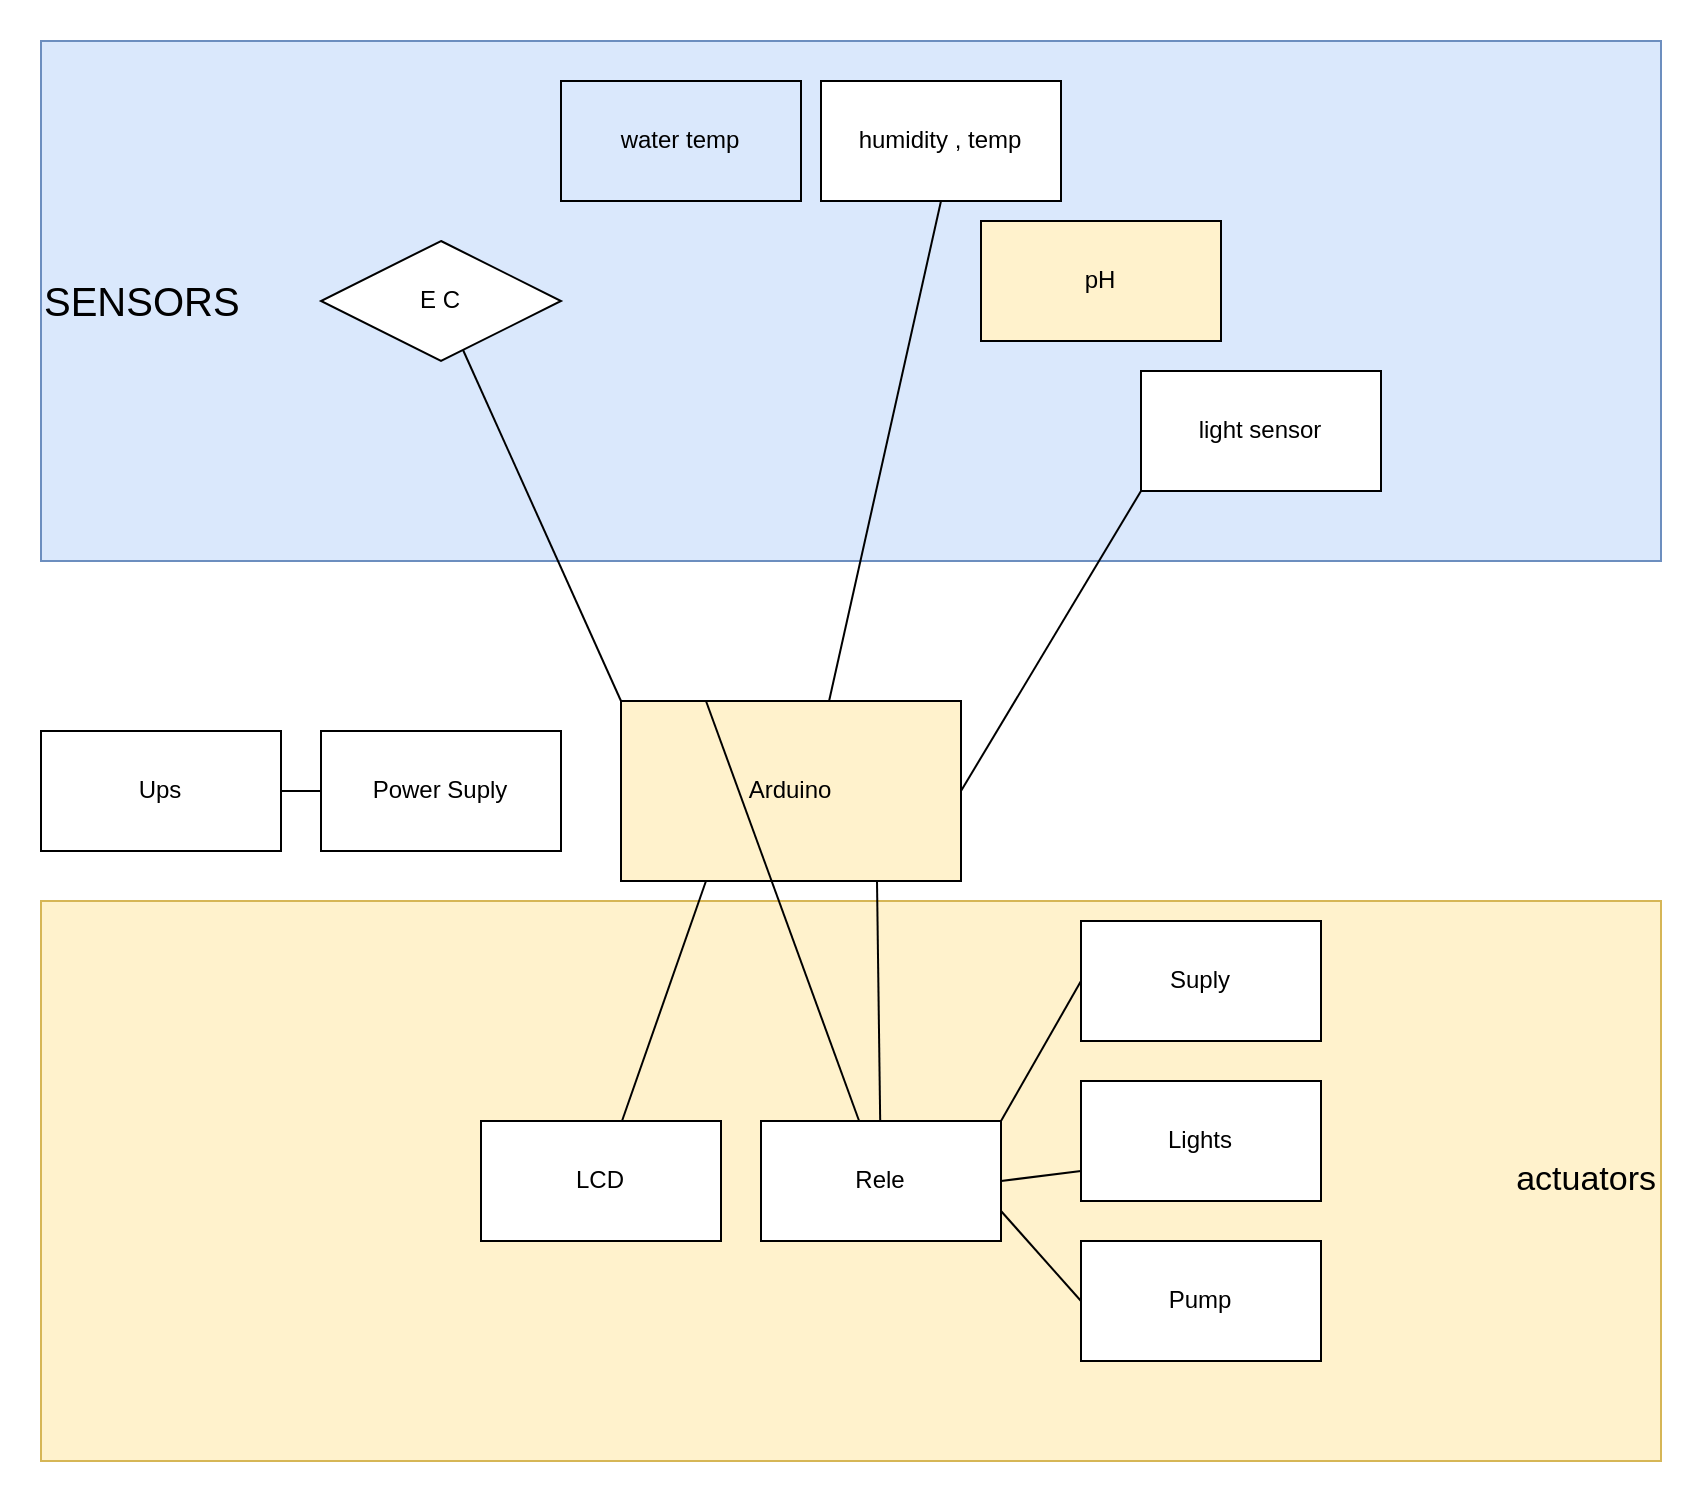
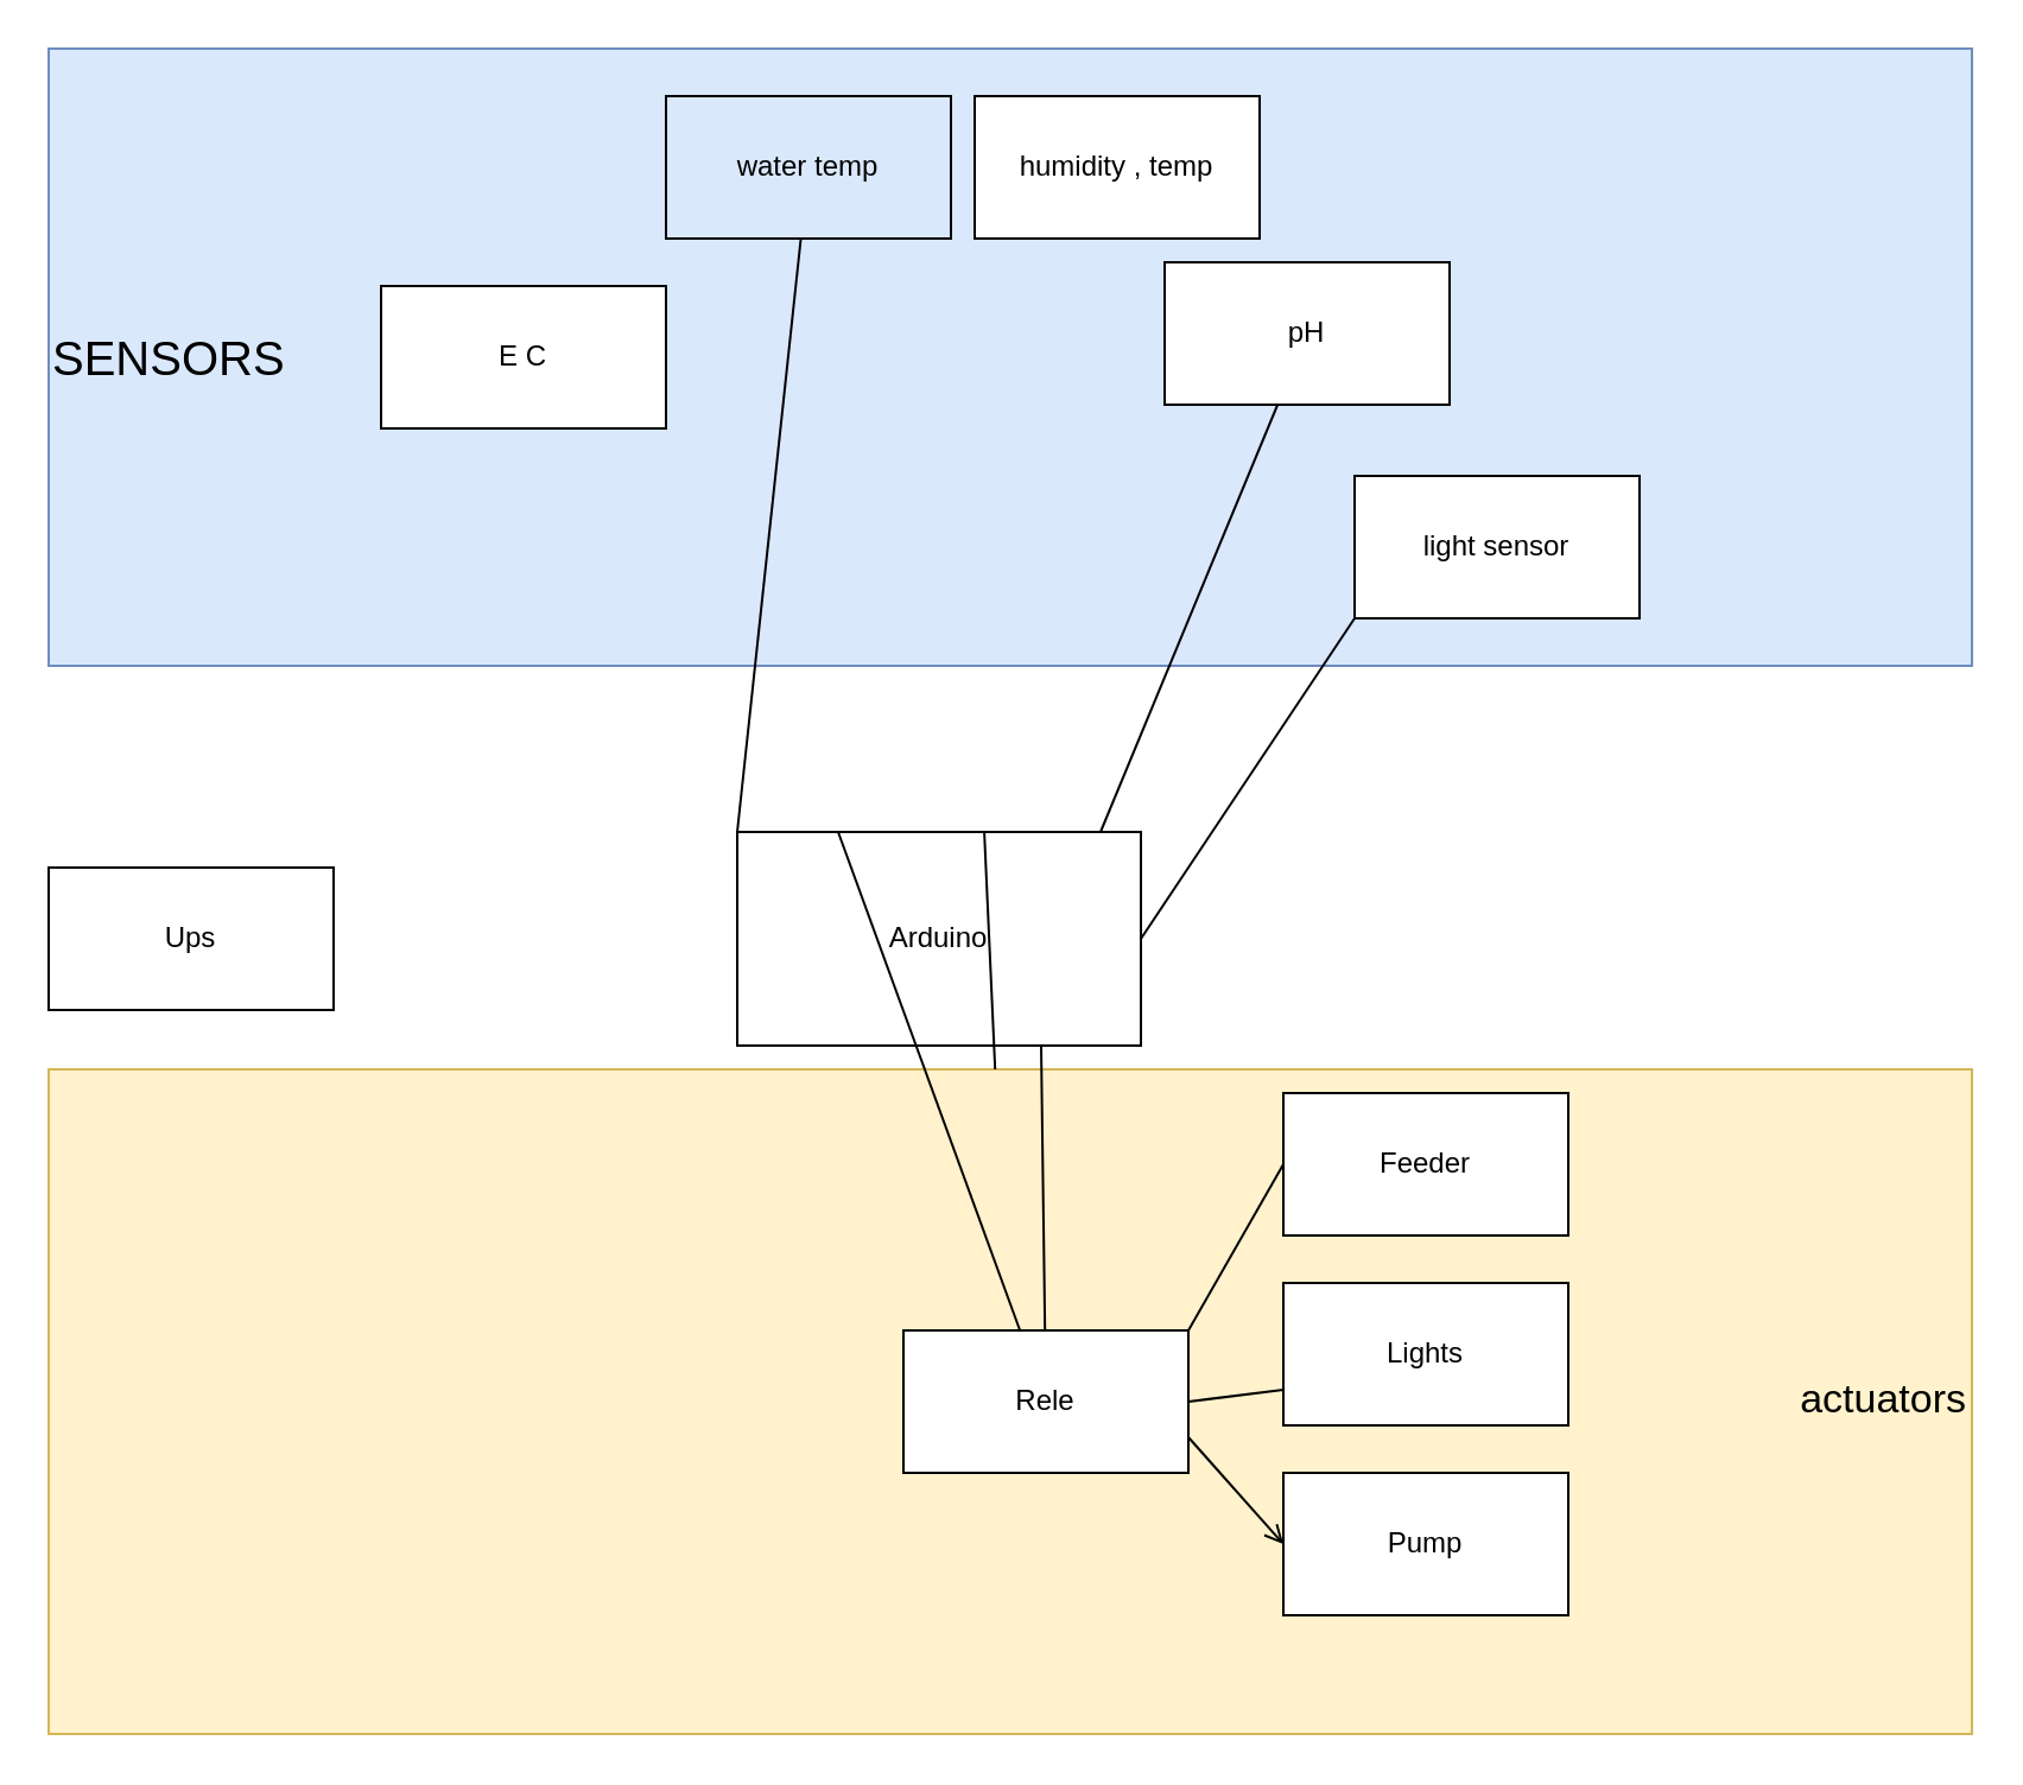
- <mxCell id="7" value="pH" style="rounded=0;whiteSpace=wrap;html=1;fillColor=#fff2cc;" vertex="1" parent="1"><mxGeometry x="490" y="110" width="120" height="60" as="geometry" /></mxCell>
+ <mxCell id="7" value="pH" style="rounded=0;whiteSpace=wrap;html=1;" vertex="1" parent="1"><mxGeometry x="490" y="110" width="120" height="60" as="geometry" /></mxCell>
- <mxCell id="9" value="E C" style="rhombus;whiteSpace=wrap;html=1;" vertex="1" parent="1"><mxGeometry x="160" y="120" width="120" height="60" as="geometry" /></mxCell>
+ <mxCell id="9" value="E C" style="rounded=0;whiteSpace=wrap;html=1;" vertex="1" parent="1"><mxGeometry x="160" y="120" width="120" height="60" as="geometry" /></mxCell>
- <mxCell id="8" value="light sensor" style="rounded=0;whiteSpace=wrap;html=1;" vertex="1" parent="1"><mxGeometry x="570" y="185" width="120" height="60" as="geometry" /></mxCell>
+ <mxCell id="8" value="light sensor" style="rounded=0;whiteSpace=wrap;html=1;" vertex="1" parent="1"><mxGeometry x="570" y="200" width="120" height="60" as="geometry" /></mxCell>
- <mxCell id="20" value="" style="endArrow=none;html=1;entryX=0.5;entryY=1;entryDx=0;entryDy=0;exitX=0.612;exitY=0;exitDx=0;exitDy=0;exitPerimeter=0;" edge="1" parent="1" source="4" target="6"><mxGeometry width="50" height="50" relative="1" as="geometry"><mxPoint x="400" y="420" as="sourcePoint" /><mxPoint x="450" y="370" as="targetPoint" /></mxGeometry></mxCell>
+ <mxCell id="20" value="" style="endArrow=none;html=1;exitX=0.612;exitY=0;exitDx=0;exitDy=0;exitPerimeter=0;" edge="1" parent="1" source="4" target="2"><mxGeometry width="50" height="50" relative="1" as="geometry"><mxPoint x="400" y="420" as="sourcePoint" /><mxPoint x="450" y="370" as="targetPoint" /></mxGeometry></mxCell>
+ <mxCell id="21" value="" style="endArrow=none;html=1;exitX=0.9;exitY=0;exitDx=0;exitDy=0;exitPerimeter=0;" edge="1" parent="1" source="4" target="7"><mxGeometry width="50" height="50" relative="1" as="geometry"><mxPoint x="400" y="420" as="sourcePoint" /><mxPoint x="450" y="370" as="targetPoint" /></mxGeometry></mxCell>
- <mxCell id="23" value="" style="endArrow=none;html=1;exitX=0;exitY=0;exitDx=0;exitDy=0;" edge="1" parent="1" source="4" target="9"><mxGeometry width="50" height="50" relative="1" as="geometry"><mxPoint x="400" y="420" as="sourcePoint" /><mxPoint x="450" y="370" as="targetPoint" /></mxGeometry></mxCell>
+ <mxCell id="23" value="" style="endArrow=none;html=1;exitX=0;exitY=0;exitDx=0;exitDy=0;" edge="1" parent="1" source="4" target="5"><mxGeometry width="50" height="50" relative="1" as="geometry"><mxPoint x="400" y="420" as="sourcePoint" /><mxPoint x="450" y="370" as="targetPoint" /></mxGeometry></mxCell>
- <mxCell id="24" value="" style="endArrow=none;html=1;entryX=0;entryY=0.5;entryDx=0;entryDy=0;" edge="1" parent="1" source="15" target="16"><mxGeometry width="50" height="50" relative="1" as="geometry"><mxPoint x="400" y="420" as="sourcePoint" /><mxPoint x="450" y="370" as="targetPoint" /></mxGeometry></mxCell>
- <mxCell id="16" value="Power Suply" style="rounded=0;whiteSpace=wrap;html=1;" vertex="1" parent="1"><mxGeometry x="160" y="365" width="120" height="60" as="geometry" /></mxCell>
- <mxCell id="4" value="Arduino" style="rounded=0;whiteSpace=wrap;html=1;fillColor=#fff2cc;" vertex="1" parent="1"><mxGeometry x="310" y="350" width="170" height="90" as="geometry" /></mxCell>
+ <mxCell id="4" value="Arduino" style="rounded=0;whiteSpace=wrap;html=1;" vertex="1" parent="1"><mxGeometry x="310" y="350" width="170" height="90" as="geometry" /></mxCell>
- <mxCell id="12" value="Suply" style="rounded=0;whiteSpace=wrap;html=1;" vertex="1" parent="1"><mxGeometry x="540" y="460" width="120" height="60" as="geometry" /></mxCell>
+ <mxCell id="12" value="Feeder" style="rounded=0;whiteSpace=wrap;html=1;" vertex="1" parent="1"><mxGeometry x="540" y="460" width="120" height="60" as="geometry" /></mxCell>
- <mxCell id="19" value="" style="endArrow=none;html=1;exitX=0.25;exitY=1;exitDx=0;exitDy=0;" edge="1" parent="1" source="4" target="10"><mxGeometry width="50" height="50" relative="1" as="geometry"><mxPoint x="400" y="420" as="sourcePoint" /><mxPoint x="450" y="370" as="targetPoint" /></mxGeometry></mxCell>
- <mxCell id="10" value="LCD" style="rounded=0;whiteSpace=wrap;html=1;" vertex="1" parent="1"><mxGeometry x="240" y="560" width="120" height="60" as="geometry" /></mxCell>
- <mxCell id="27" value="" style="endArrow=none;html=1;entryX=0;entryY=0.5;entryDx=0;entryDy=0;exitX=1;exitY=0.75;exitDx=0;exitDy=0;" edge="1" parent="1" source="11" target="14"><mxGeometry width="50" height="50" relative="1" as="geometry"><mxPoint x="400" y="420" as="sourcePoint" /><mxPoint x="450" y="370" as="targetPoint" /></mxGeometry></mxCell>
+ <mxCell id="27" value="" style="endArrow=open;html=1;entryX=0;entryY=0.5;entryDx=0;entryDy=0;exitX=1;exitY=0.75;exitDx=0;exitDy=0;" edge="1" parent="1" source="11" target="14"><mxGeometry width="50" height="50" relative="1" as="geometry"><mxPoint x="400" y="420" as="sourcePoint" /><mxPoint x="450" y="370" as="targetPoint" /></mxGeometry></mxCell>
